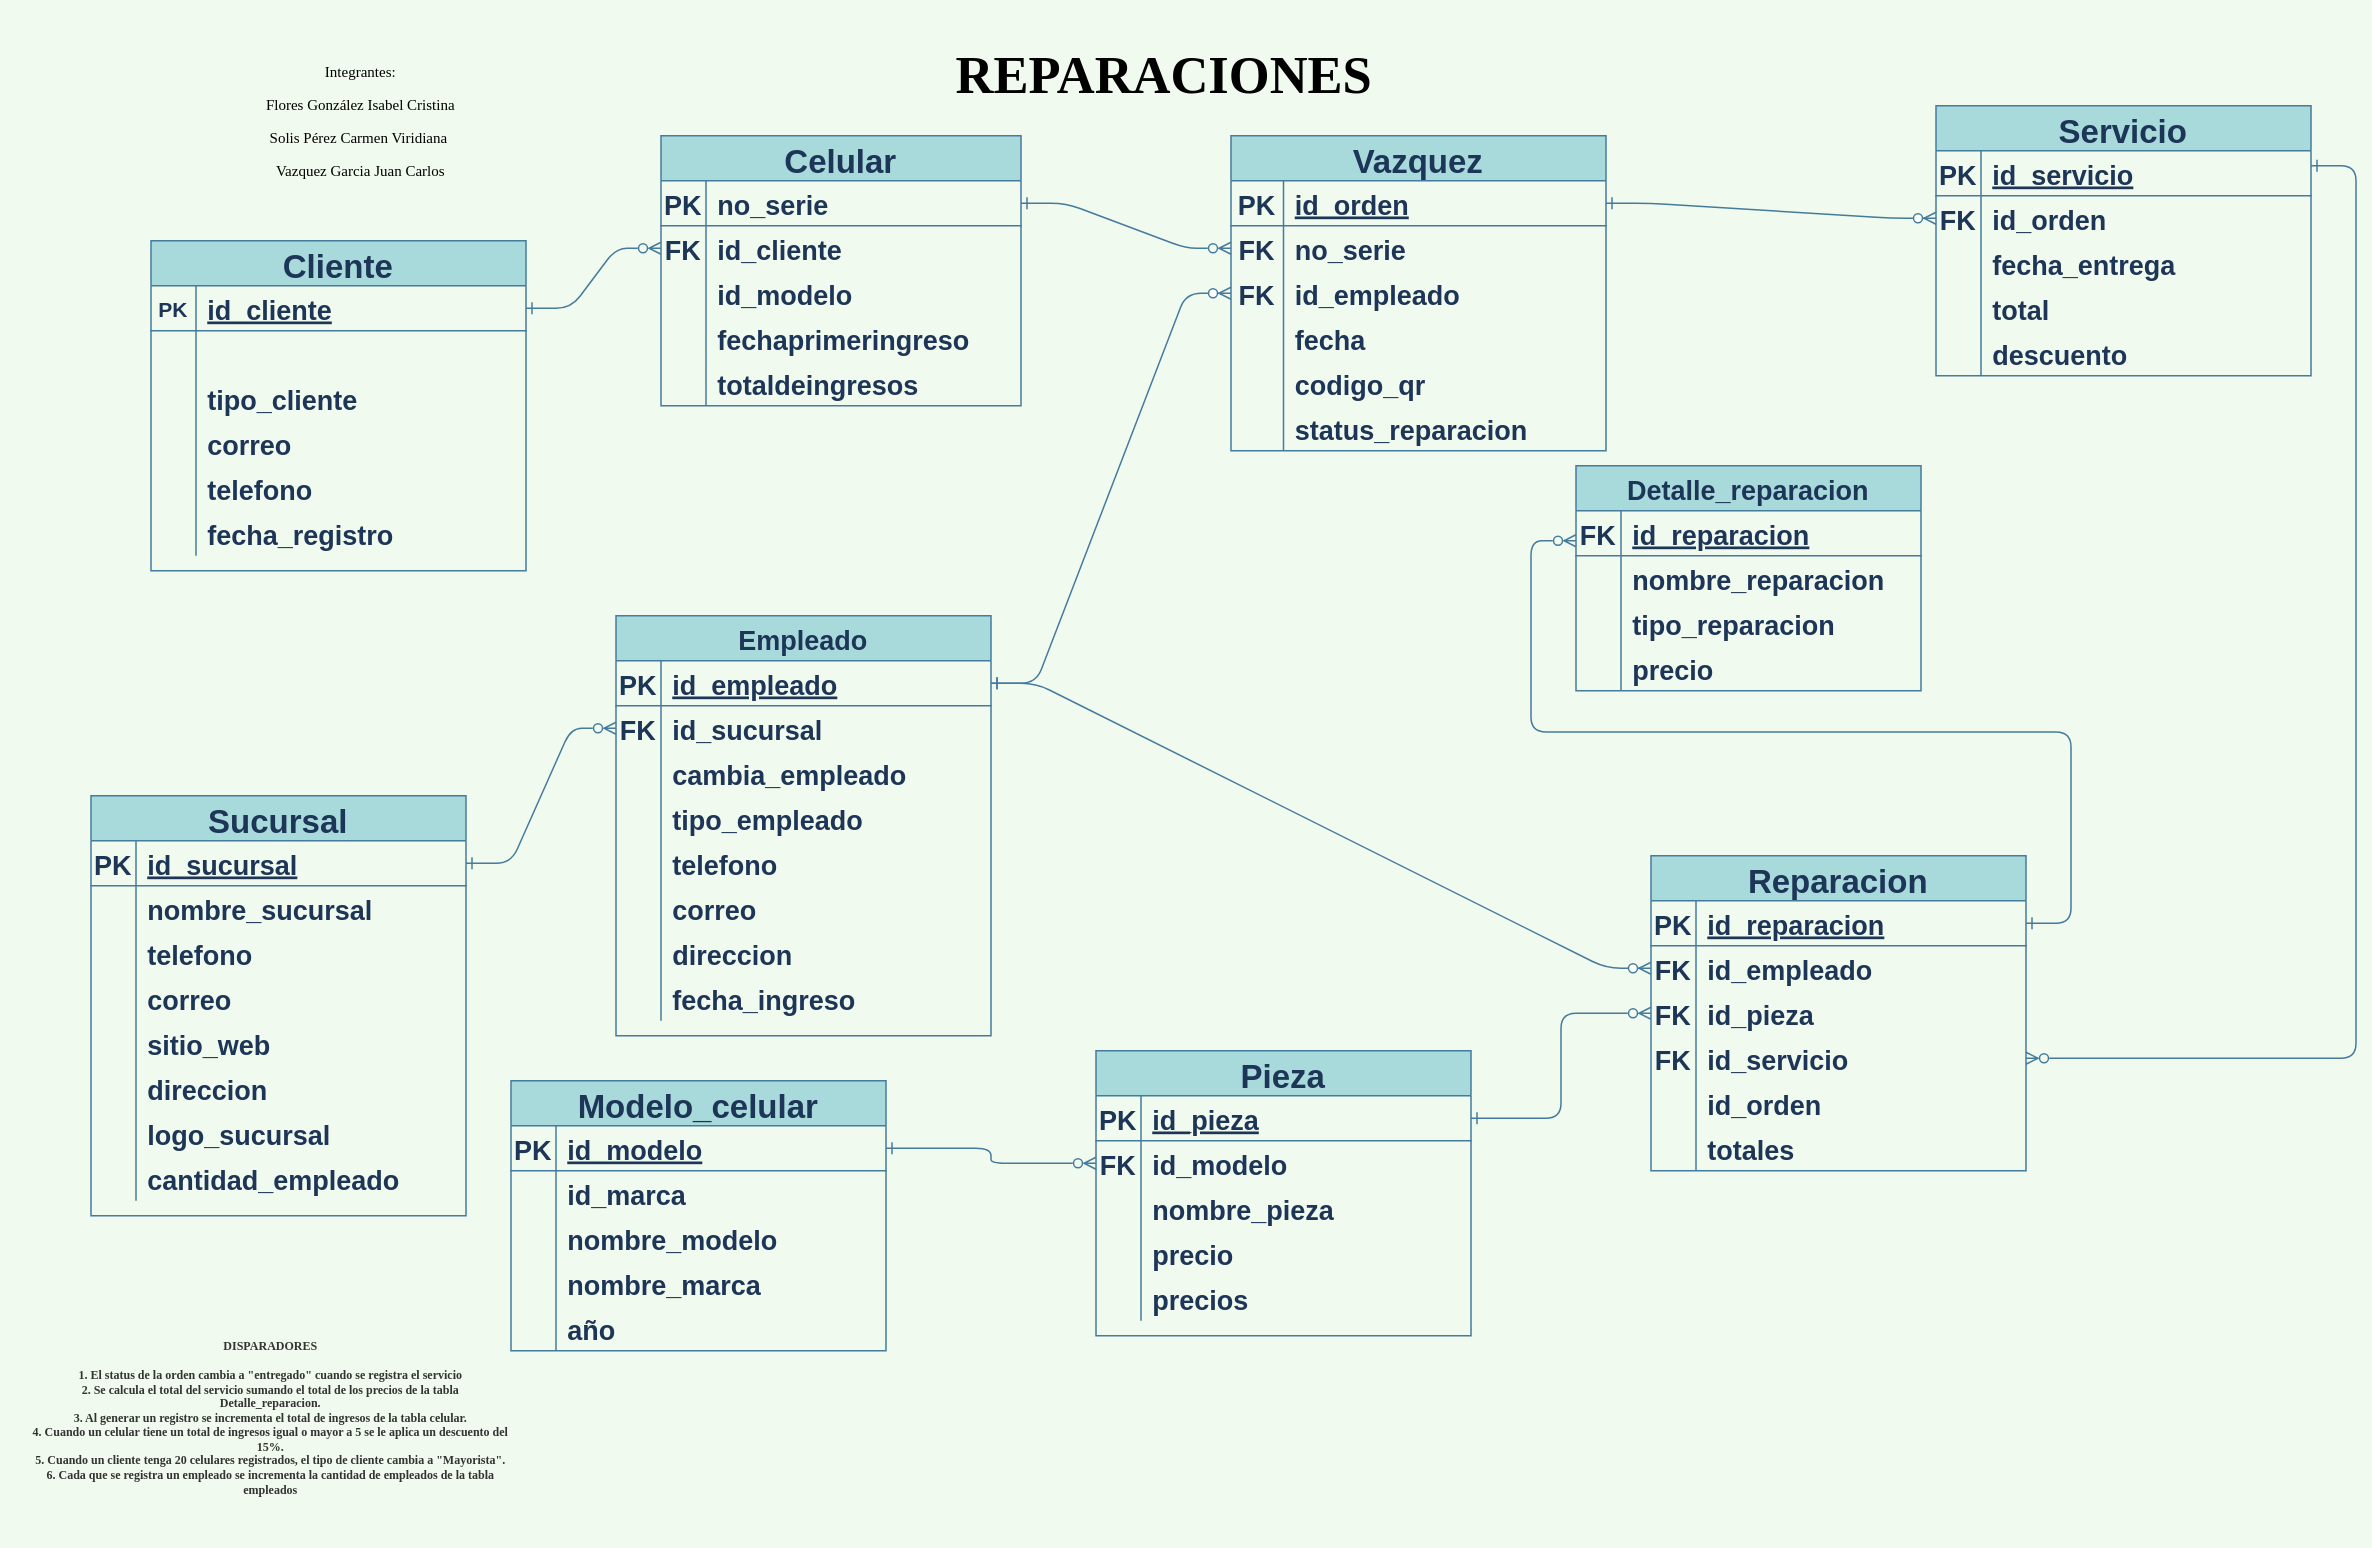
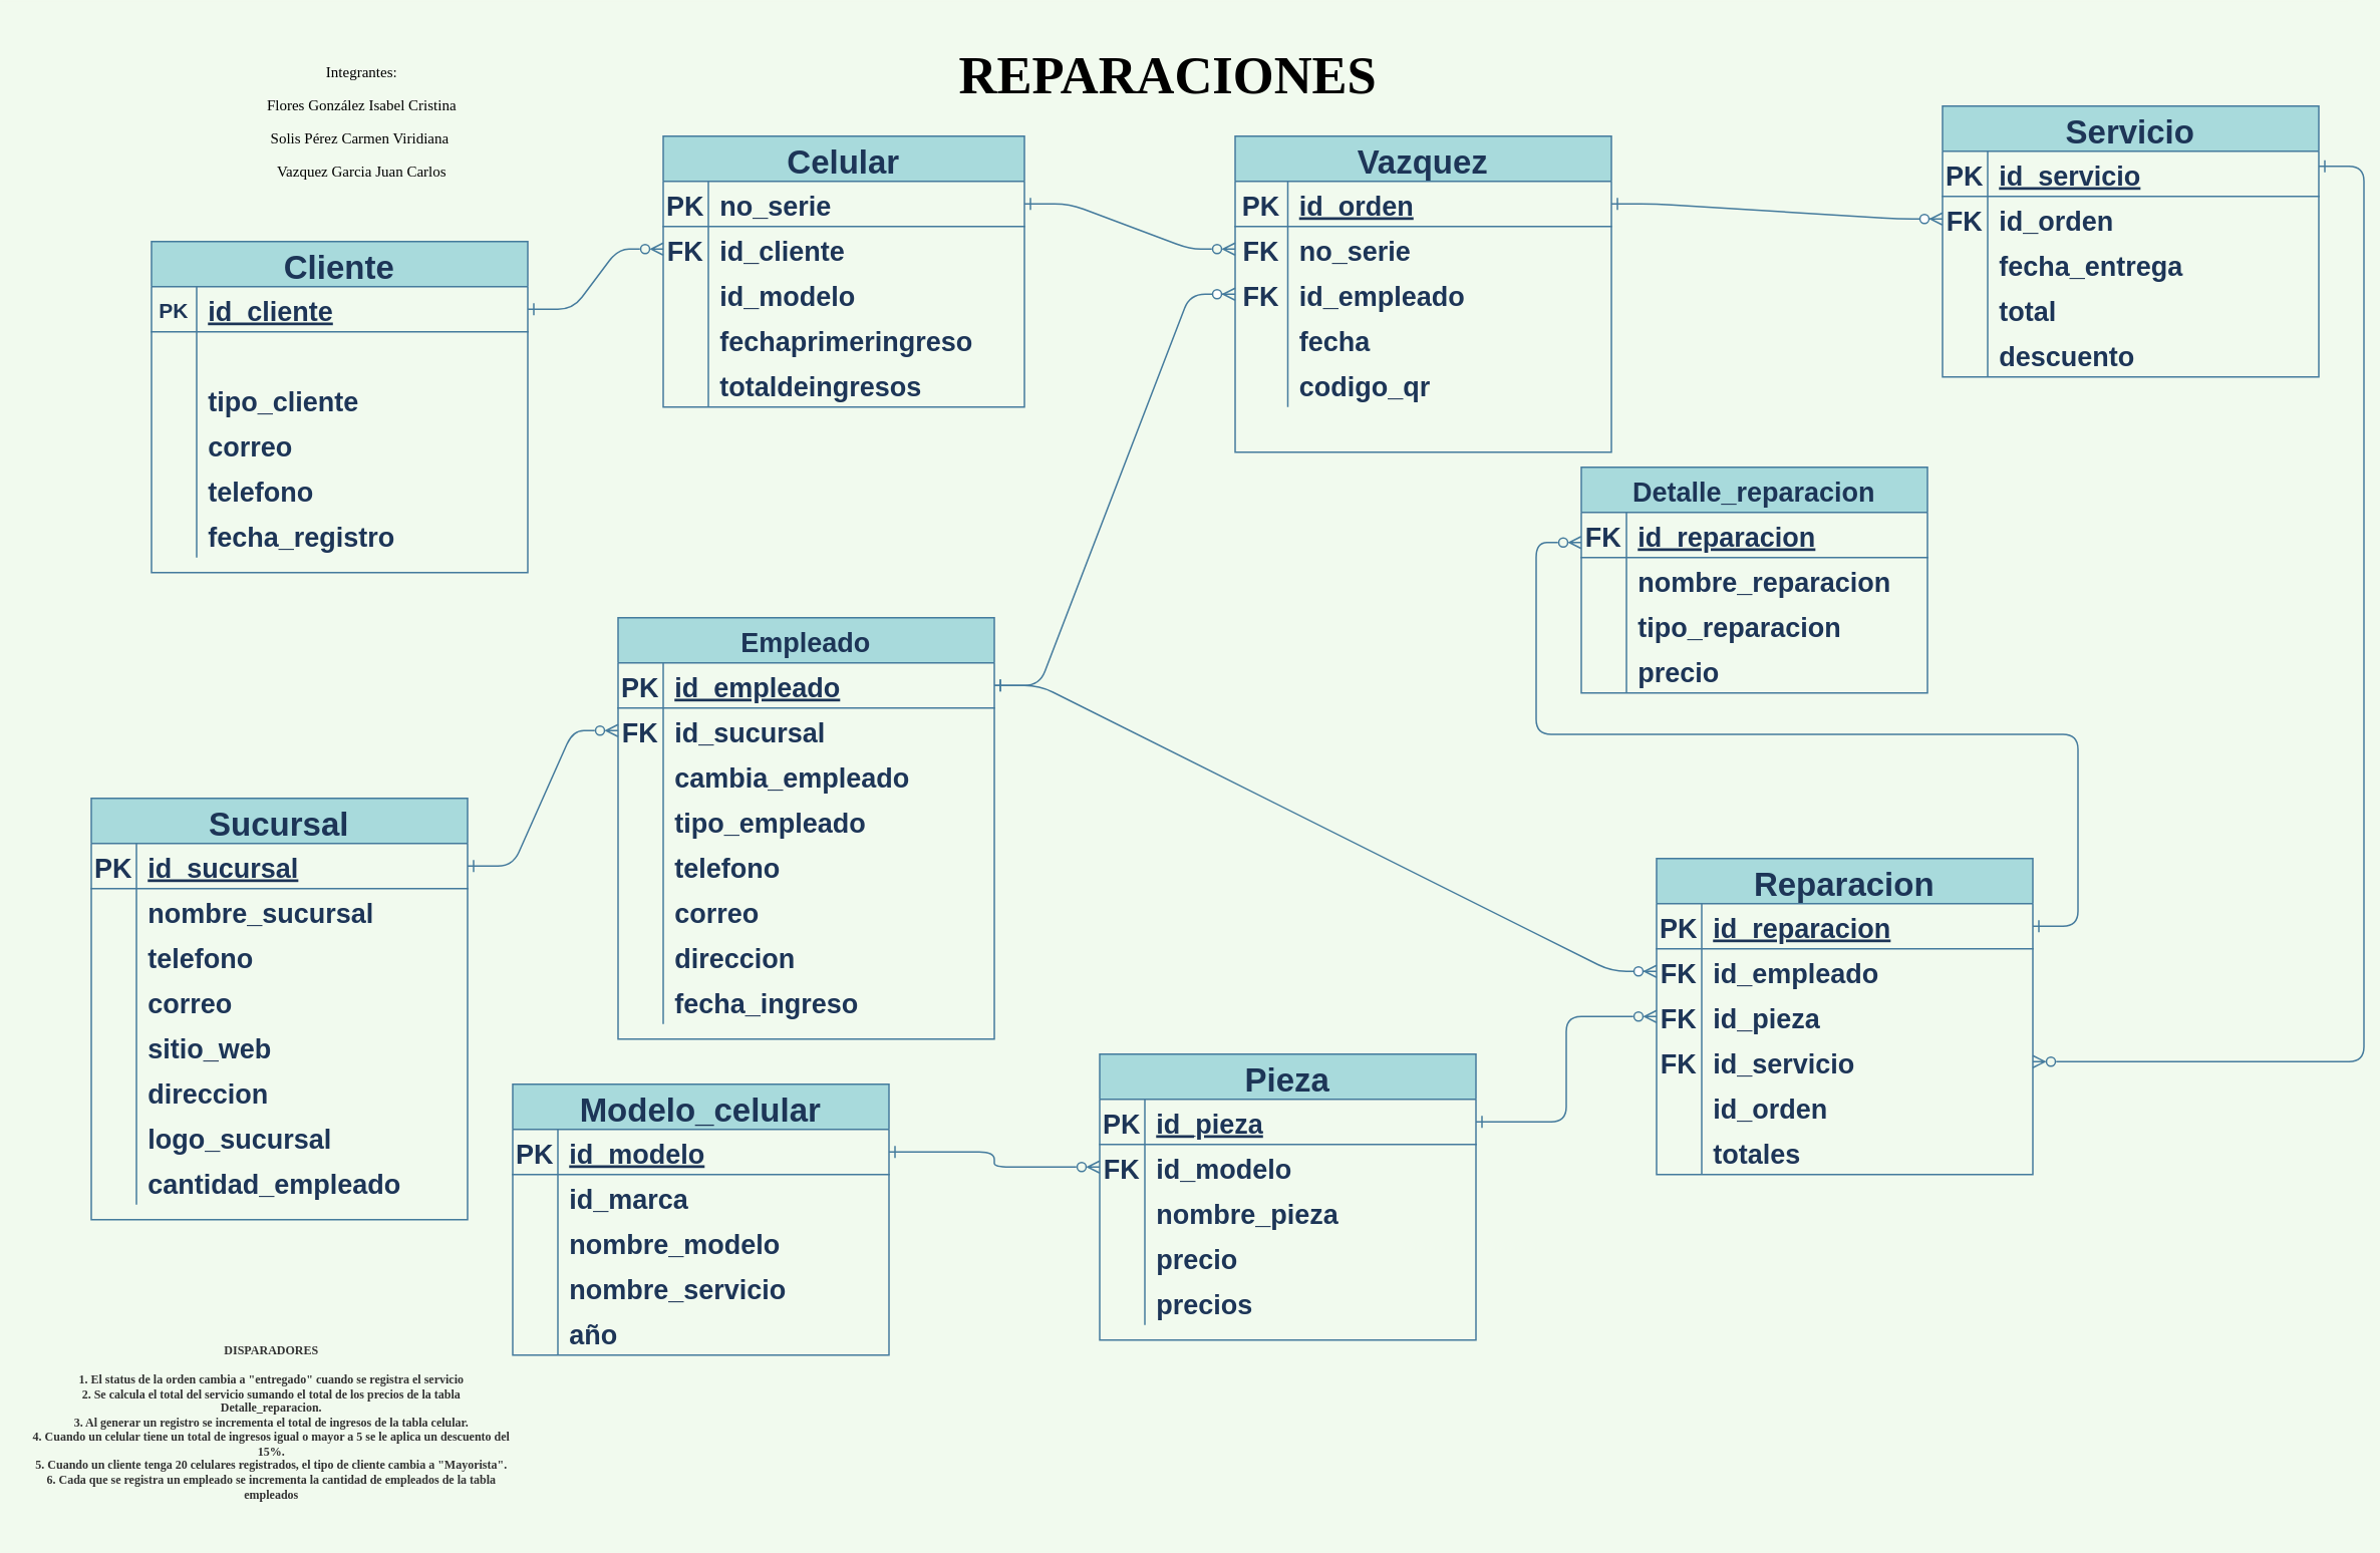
- <mxCell id="21" value="status_reparacion" style="shape=partialRectangle;overflow=hidden;connectable=0;fillColor=none;top=0;left=0;bottom=0;right=0;align=left;spacingLeft=6;fontStyle=1;fontSize=18;strokeColor=#457B9D;fontColor=#1D3557;" parent="19" vertex="1"><mxGeometry x="35" width="215" height="30" as="geometry"><mxRectangle width="215" height="30" as="alternateBounds" /></mxGeometry></mxCell>
- <mxCell id="182" value="nombre_marca" style="shape=partialRectangle;connectable=0;fillColor=none;top=0;left=0;bottom=0;right=0;align=left;spacingLeft=6;overflow=hidden;fontStyle=1;fontSize=18;strokeColor=#457B9D;fontColor=#1D3557;" parent="180" vertex="1"><mxGeometry x="30" width="220" height="30" as="geometry"><mxRectangle width="220" height="30" as="alternateBounds" /></mxGeometry></mxCell>
+ <mxCell id="182" value="nombre_servicio" style="shape=partialRectangle;connectable=0;fillColor=none;top=0;left=0;bottom=0;right=0;align=left;spacingLeft=6;overflow=hidden;fontStyle=1;fontSize=18;strokeColor=#457B9D;fontColor=#1D3557;" parent="180" vertex="1"><mxGeometry x="30" width="220" height="30" as="geometry"><mxRectangle width="220" height="30" as="alternateBounds" /></mxGeometry></mxCell>
